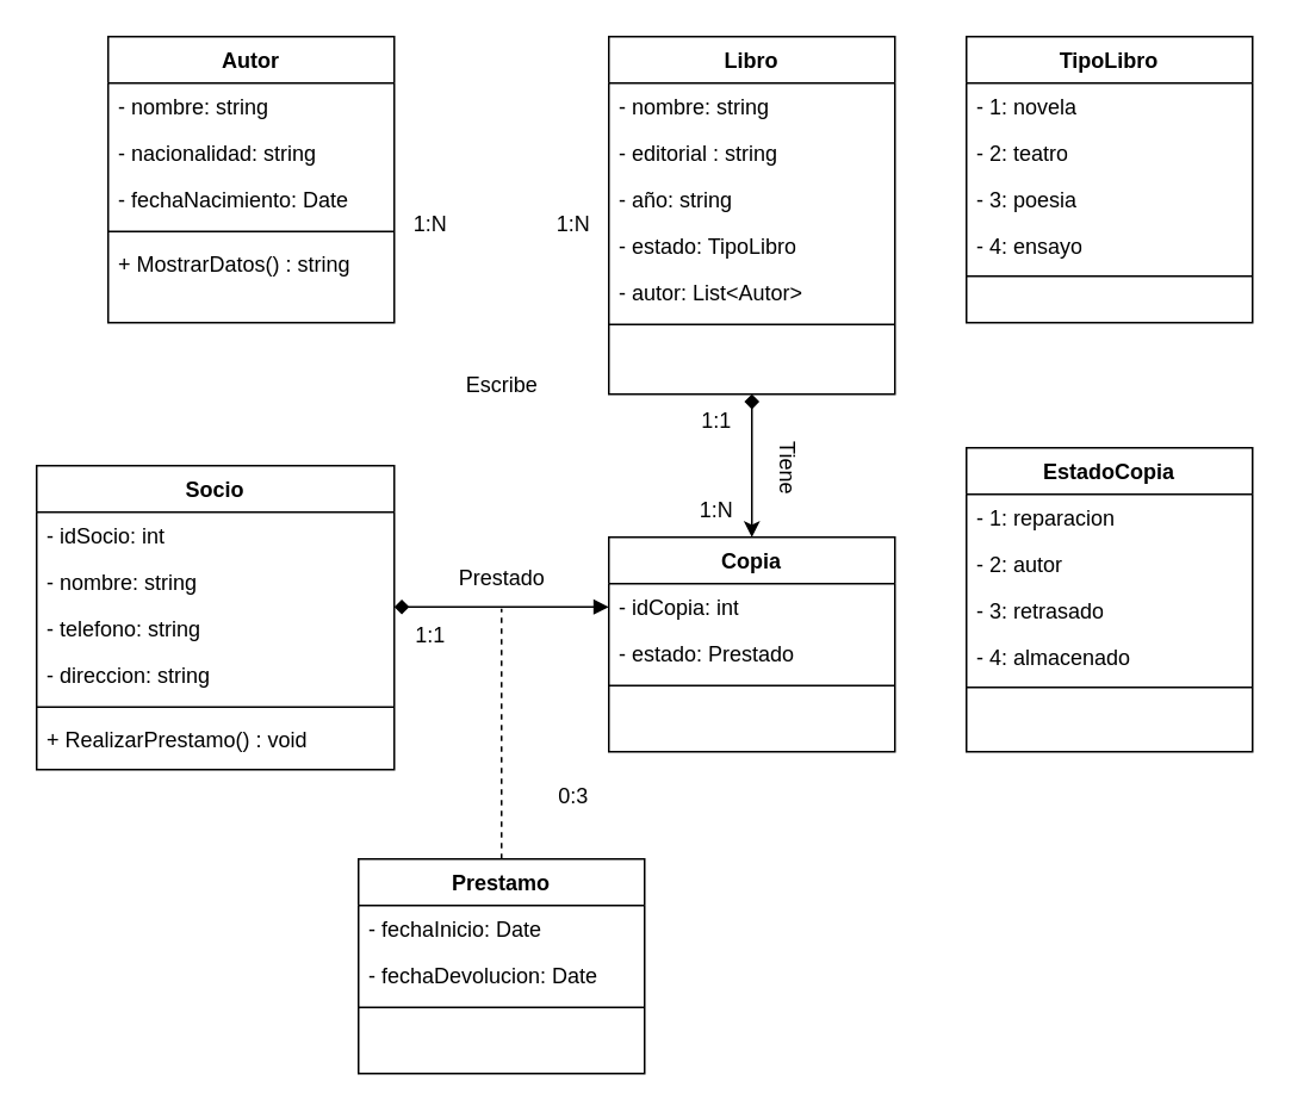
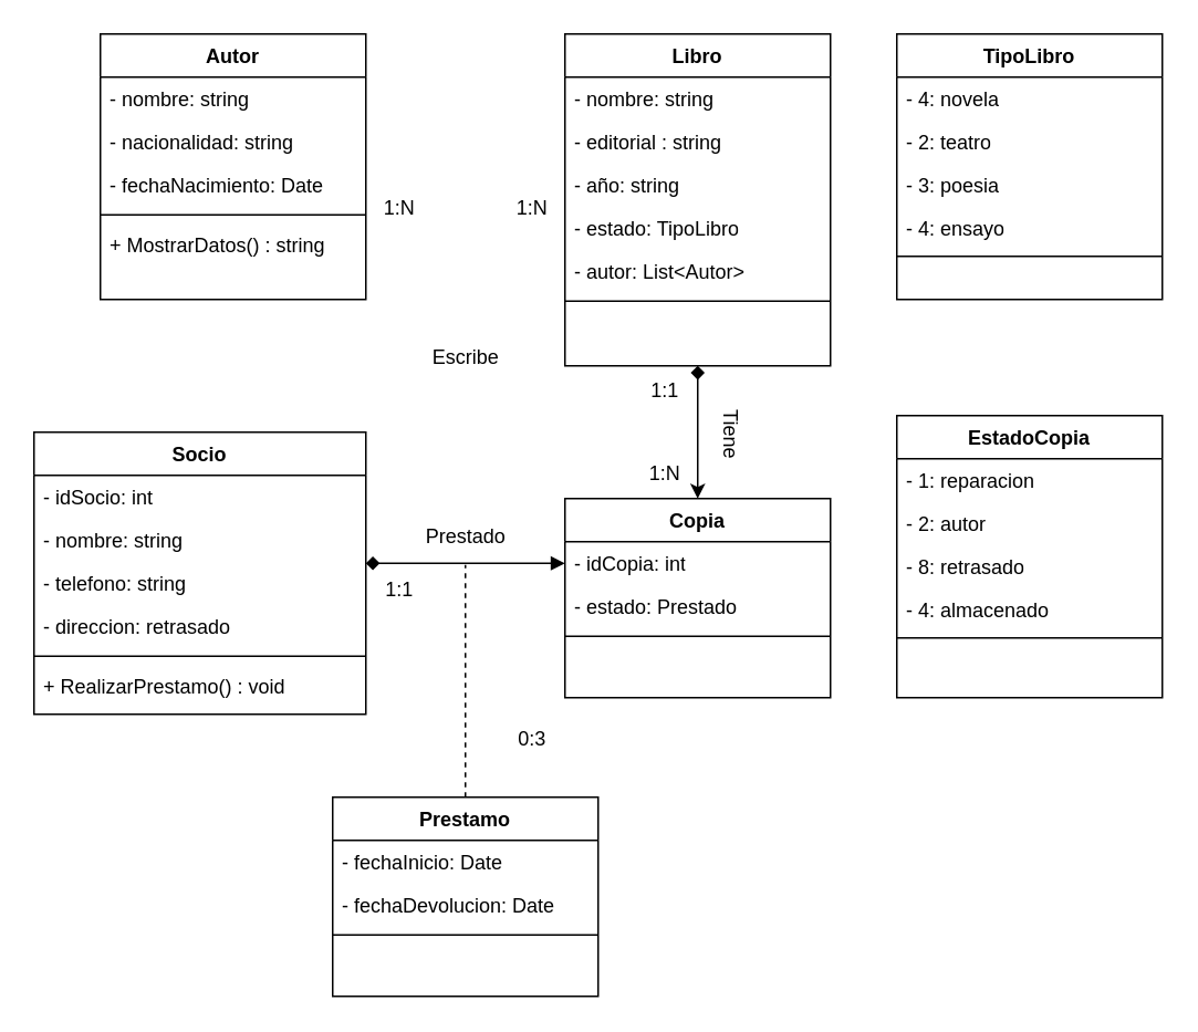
- <mxCell id="11" value="- 1: novela" style="text;strokeColor=none;fillColor=none;align=left;verticalAlign=top;spacingLeft=4;spacingRight=4;overflow=hidden;rotatable=0;points=[[0,0.5],[1,0.5]];portConstraint=eastwest;whiteSpace=wrap;html=1;" parent="10" vertex="1"><mxGeometry y="26" width="160" height="26" as="geometry" /></mxCell>
+ <mxCell id="11" value="- 4: novela" style="text;strokeColor=none;fillColor=none;align=left;verticalAlign=top;spacingLeft=4;spacingRight=4;overflow=hidden;rotatable=0;points=[[0,0.5],[1,0.5]];portConstraint=eastwest;whiteSpace=wrap;html=1;" parent="10" vertex="1"><mxGeometry y="26" width="160" height="26" as="geometry" /></mxCell>
- <mxCell id="34" value="- 3: retrasado" style="text;strokeColor=none;fillColor=none;align=left;verticalAlign=top;spacingLeft=4;spacingRight=4;overflow=hidden;rotatable=0;points=[[0,0.5],[1,0.5]];portConstraint=eastwest;whiteSpace=wrap;html=1;" parent="31" vertex="1"><mxGeometry y="78" width="160" height="26" as="geometry" /></mxCell>
+ <mxCell id="34" value="- 8: retrasado" style="text;strokeColor=none;fillColor=none;align=left;verticalAlign=top;spacingLeft=4;spacingRight=4;overflow=hidden;rotatable=0;points=[[0,0.5],[1,0.5]];portConstraint=eastwest;whiteSpace=wrap;html=1;" parent="31" vertex="1"><mxGeometry y="78" width="160" height="26" as="geometry" /></mxCell>
- <mxCell id="46" value="- direccion: string" style="text;strokeColor=none;fillColor=none;align=left;verticalAlign=top;spacingLeft=4;spacingRight=4;overflow=hidden;rotatable=0;points=[[0,0.5],[1,0.5]];portConstraint=eastwest;whiteSpace=wrap;html=1;" parent="42" vertex="1"><mxGeometry y="104" width="200" height="26" as="geometry" /></mxCell>
+ <mxCell id="46" value="- direccion: retrasado" style="text;strokeColor=none;fillColor=none;align=left;verticalAlign=top;spacingLeft=4;spacingRight=4;overflow=hidden;rotatable=0;points=[[0,0.5],[1,0.5]];portConstraint=eastwest;whiteSpace=wrap;html=1;" parent="42" vertex="1"><mxGeometry y="104" width="200" height="26" as="geometry" /></mxCell>
